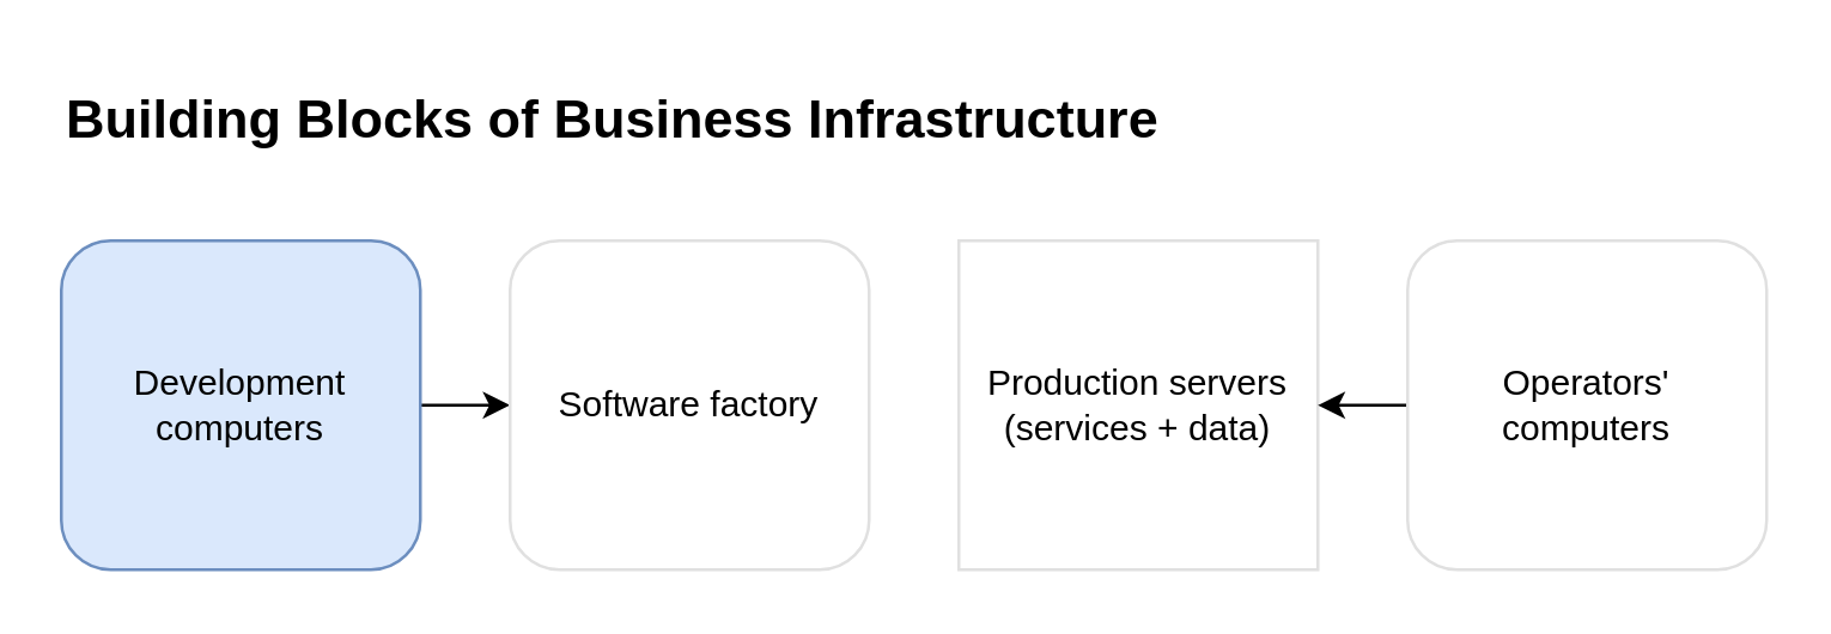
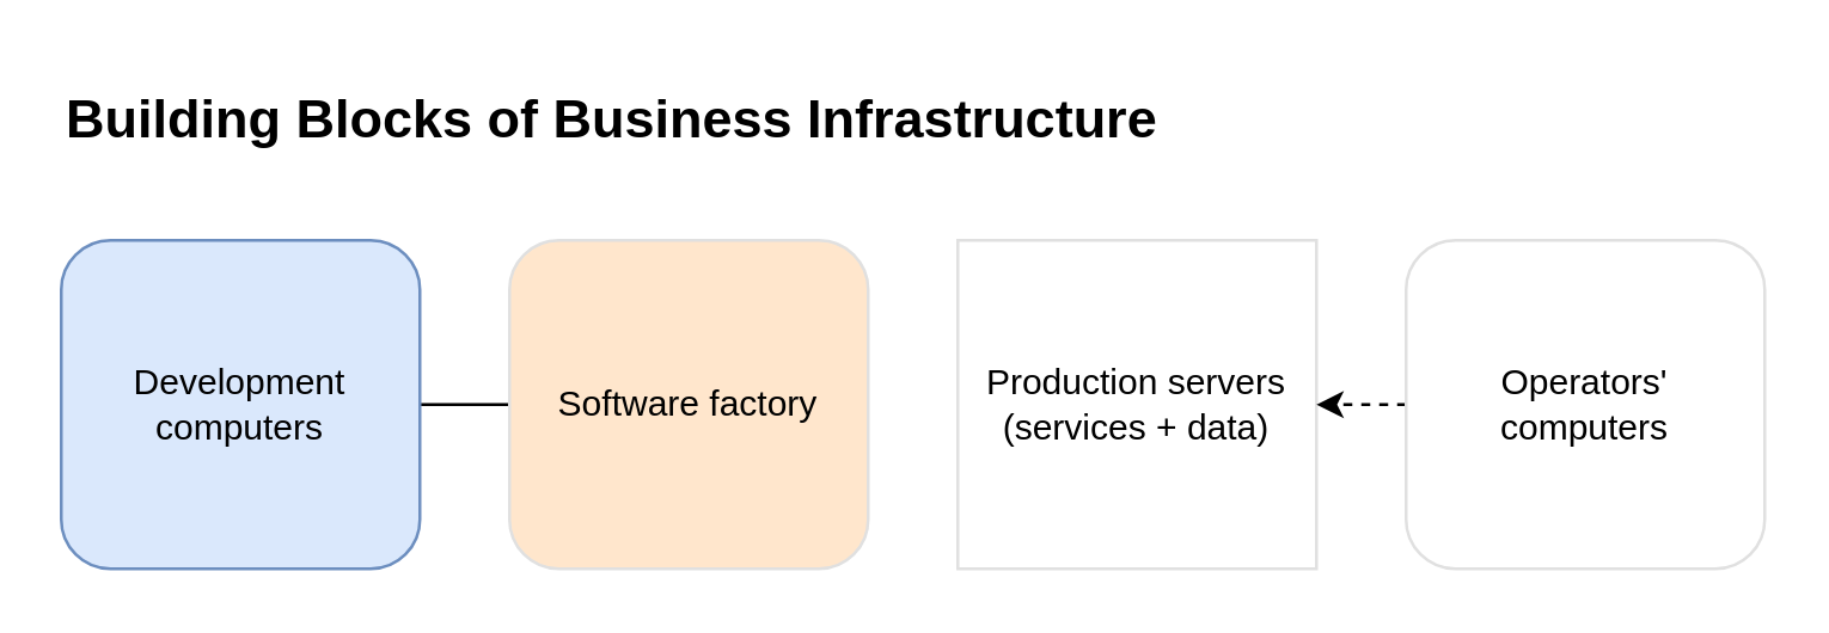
- <mxCell id="2" style="edgeStyle=orthogonalEdgeStyle;rounded=0;orthogonalLoop=1;jettySize=auto;html=1;exitX=1;exitY=0.5;exitDx=0;exitDy=0;entryX=0;entryY=0.5;entryDx=0;entryDy=0;" parent="1" source="3" target="4" edge="1"><mxGeometry relative="1" as="geometry" /></mxCell>
+ <mxCell id="2" style="edgeStyle=orthogonalEdgeStyle;rounded=0;orthogonalLoop=1;jettySize=auto;html=1;exitX=1;exitY=0.5;exitDx=0;exitDy=0;entryX=0;entryY=0.5;entryDx=0;entryDy=0;endArrow=none;" parent="1" source="3" target="4" edge="1"><mxGeometry relative="1" as="geometry" /></mxCell>
- <mxCell id="4" value="Software factory" style="rounded=1;whiteSpace=wrap;html=1;strokeColor=#E0E0E0;" parent="1" vertex="1"><mxGeometry x="170" y="80" width="120" height="110" as="geometry" /></mxCell>
+ <mxCell id="4" value="Software factory" style="rounded=1;whiteSpace=wrap;html=1;strokeColor=#E0E0E0;fillColor=#ffe6cc;" parent="1" vertex="1"><mxGeometry x="170" y="80" width="120" height="110" as="geometry" /></mxCell>
- <mxCell id="6" style="edgeStyle=orthogonalEdgeStyle;rounded=0;orthogonalLoop=1;jettySize=auto;html=1;exitX=0;exitY=0.5;exitDx=0;exitDy=0;entryX=1;entryY=0.5;entryDx=0;entryDy=0;" parent="1" source="7" target="5" edge="1"><mxGeometry relative="1" as="geometry" /></mxCell>
+ <mxCell id="6" style="edgeStyle=orthogonalEdgeStyle;rounded=0;orthogonalLoop=1;jettySize=auto;html=1;exitX=0;exitY=0.5;exitDx=0;exitDy=0;entryX=1;entryY=0.5;entryDx=0;entryDy=0;dashed=1;" parent="1" source="7" target="5" edge="1"><mxGeometry relative="1" as="geometry" /></mxCell>
